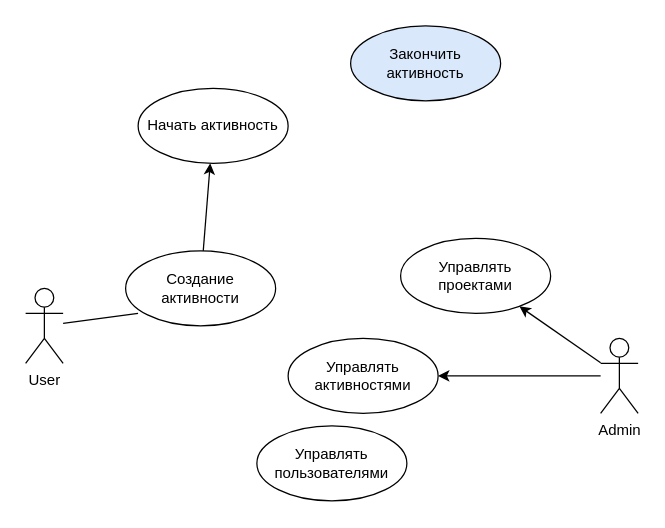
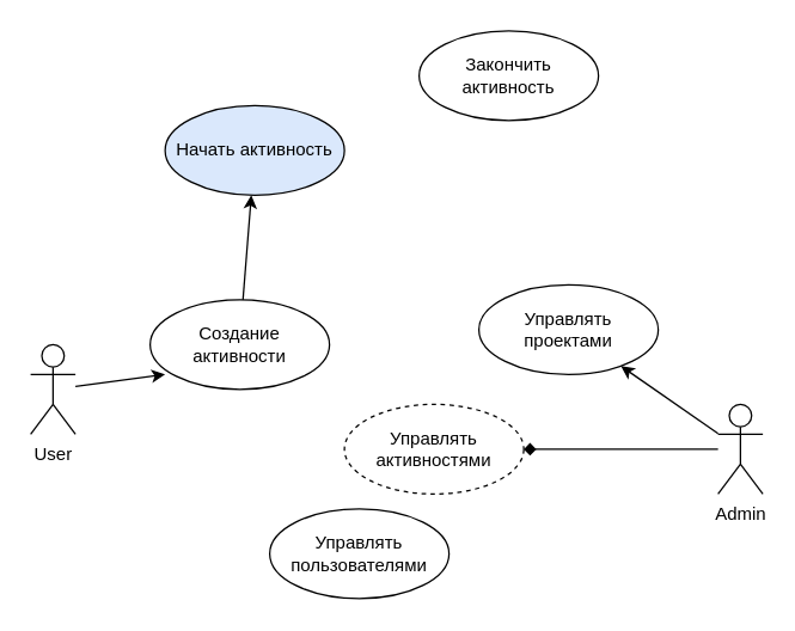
- <mxCell id="13" value="Закончить активность" style="ellipse;whiteSpace=wrap;html=1;fillColor=#dae8fc;" parent="1" vertex="1"><mxGeometry x="280" y="20" width="120" height="60" as="geometry" /></mxCell>
+ <mxCell id="13" value="Закончить активность" style="ellipse;whiteSpace=wrap;html=1;" parent="1" vertex="1"><mxGeometry x="280" y="20" width="120" height="60" as="geometry" /></mxCell>
- <mxCell id="12" value="Начать активность" style="ellipse;whiteSpace=wrap;html=1;" parent="1" vertex="1"><mxGeometry x="110" y="70" width="120" height="60" as="geometry" /></mxCell>
+ <mxCell id="12" value="Начать активность" style="ellipse;whiteSpace=wrap;html=1;fillColor=#dae8fc;" parent="1" vertex="1"><mxGeometry x="110" y="70" width="120" height="60" as="geometry" /></mxCell>
- <mxCell id="2" style="edgeStyle=none;rounded=0;orthogonalLoop=1;jettySize=auto;html=1;entryX=0.083;entryY=0.833;entryDx=0;entryDy=0;entryPerimeter=0;endArrow=none;" parent="1" source="3" target="11" edge="1"><mxGeometry relative="1" as="geometry" /></mxCell>
+ <mxCell id="2" style="edgeStyle=none;rounded=0;orthogonalLoop=1;jettySize=auto;html=1;entryX=0.083;entryY=0.833;entryDx=0;entryDy=0;entryPerimeter=0;" parent="1" source="3" target="11" edge="1"><mxGeometry relative="1" as="geometry" /></mxCell>
- <mxCell id="8" value="Управлять активностями" style="ellipse;whiteSpace=wrap;html=1;" parent="1" vertex="1"><mxGeometry x="230" y="270" width="120" height="60" as="geometry" /></mxCell>
+ <mxCell id="8" value="Управлять активностями" style="ellipse;whiteSpace=wrap;html=1;dashed=1;" parent="1" vertex="1"><mxGeometry x="230" y="270" width="120" height="60" as="geometry" /></mxCell>
- <mxCell id="5" style="edgeStyle=none;rounded=0;orthogonalLoop=1;jettySize=auto;html=1;" parent="1" source="6" target="8" edge="1"><mxGeometry relative="1" as="geometry" /></mxCell>
+ <mxCell id="5" style="edgeStyle=none;rounded=0;orthogonalLoop=1;jettySize=auto;html=1;endArrow=diamond;" parent="1" source="6" target="8" edge="1"><mxGeometry relative="1" as="geometry" /></mxCell>
- <mxCell id="9" value="Управлять пользователями" style="ellipse;whiteSpace=wrap;html=1;" parent="1" vertex="1"><mxGeometry x="205" y="340" width="120" height="60" as="geometry" /></mxCell>
+ <mxCell id="9" value="Управлять пользователями" style="ellipse;whiteSpace=wrap;html=1;" parent="1" vertex="1"><mxGeometry x="180" y="340" width="120" height="60" as="geometry" /></mxCell>
